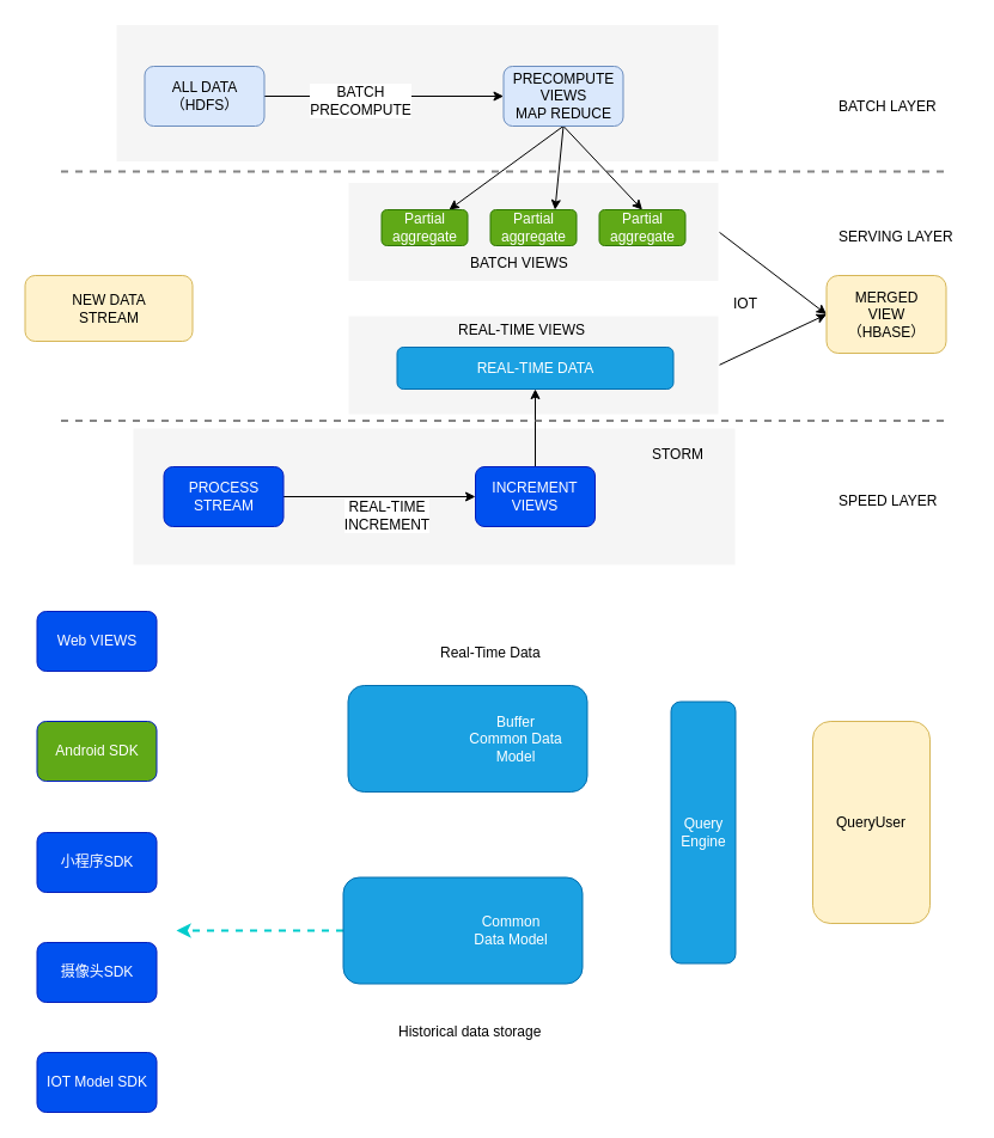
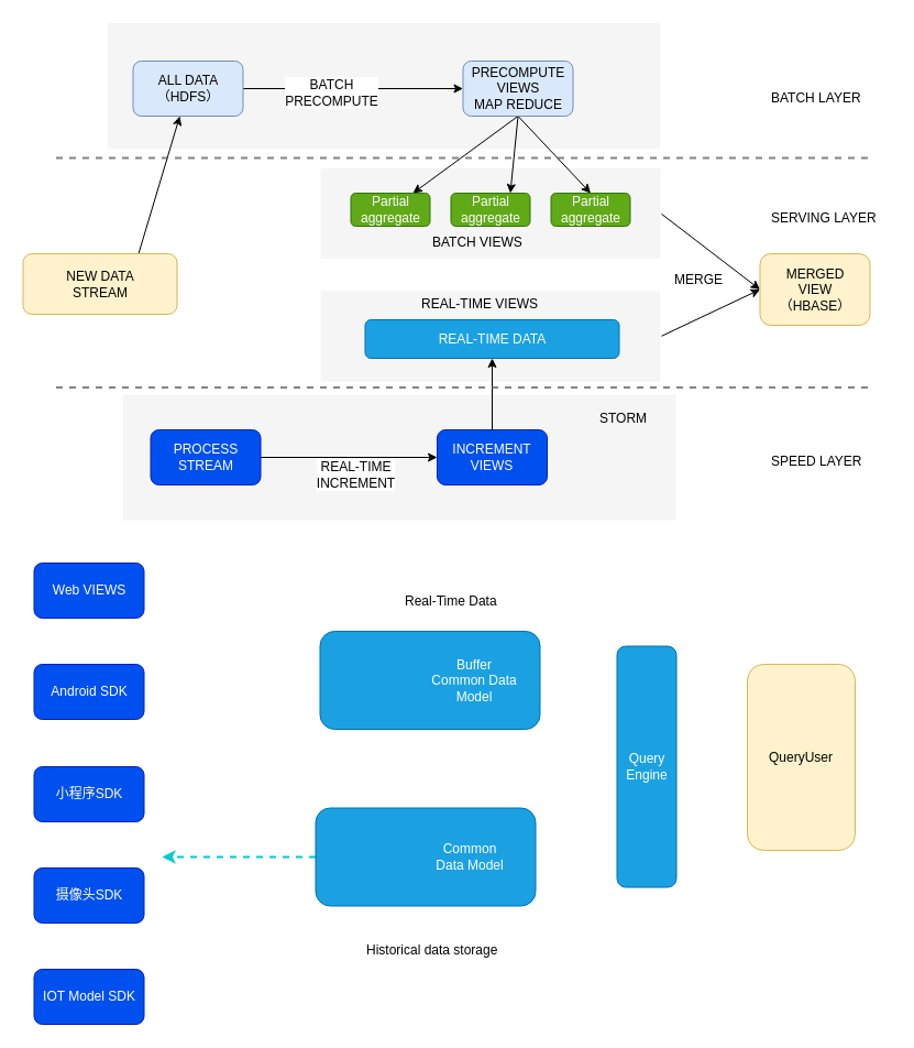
+ <mxCell id="16" style="rounded=0;orthogonalLoop=1;jettySize=auto;html=1;exitX=0.75;exitY=0;exitDx=0;exitDy=0;" parent="1" source="17" target="10" edge="1"><mxGeometry relative="1" as="geometry" /></mxCell>
- <mxCell id="30" value="IOT" style="text;html=1;resizable=0;points=[];autosize=1;align=left;verticalAlign=top;spacingTop=-4;" parent="1" vertex="1"><mxGeometry x="610.5" y="243.5" width="60" height="20" as="geometry" /></mxCell>
+ <mxCell id="30" value="MERGE" style="text;html=1;resizable=0;points=[];autosize=1;align=left;verticalAlign=top;spacingTop=-4;" parent="1" vertex="1"><mxGeometry x="610.5" y="243.5" width="60" height="20" as="geometry" /></mxCell>
- <mxCell id="38" value="Android SDK" style="rounded=1;whiteSpace=wrap;html=1;strokeColor=#001DBC;fillColor=#60a917;fontColor=#ffffff;" vertex="1" parent="1"><mxGeometry x="30.5" y="603" width="100" height="50" as="geometry" /></mxCell>
+ <mxCell id="38" value="Android SDK" style="rounded=1;whiteSpace=wrap;html=1;strokeColor=#001DBC;fillColor=#0050ef;fontColor=#ffffff;" vertex="1" parent="1"><mxGeometry x="30.5" y="603" width="100" height="50" as="geometry" /></mxCell>
